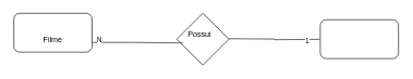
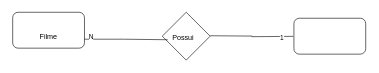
- <mxCell id="10" value="Possui" style="text;html=1;strokeColor=none;fillColor=none;align=center;verticalAlign=middle;whiteSpace=wrap;rounded=0;" vertex="1" parent="2"><mxGeometry x="260" y="20" width="50" height="25" as="geometry" /></mxCell>
+ <mxCell id="10" value="Possui" style="text;html=1;strokeColor=none;fillColor=none;align=center;verticalAlign=middle;whiteSpace=wrap;rounded=0;" vertex="1" parent="2"><mxGeometry x="260" y="30" width="50" height="25" as="geometry" /></mxCell>
